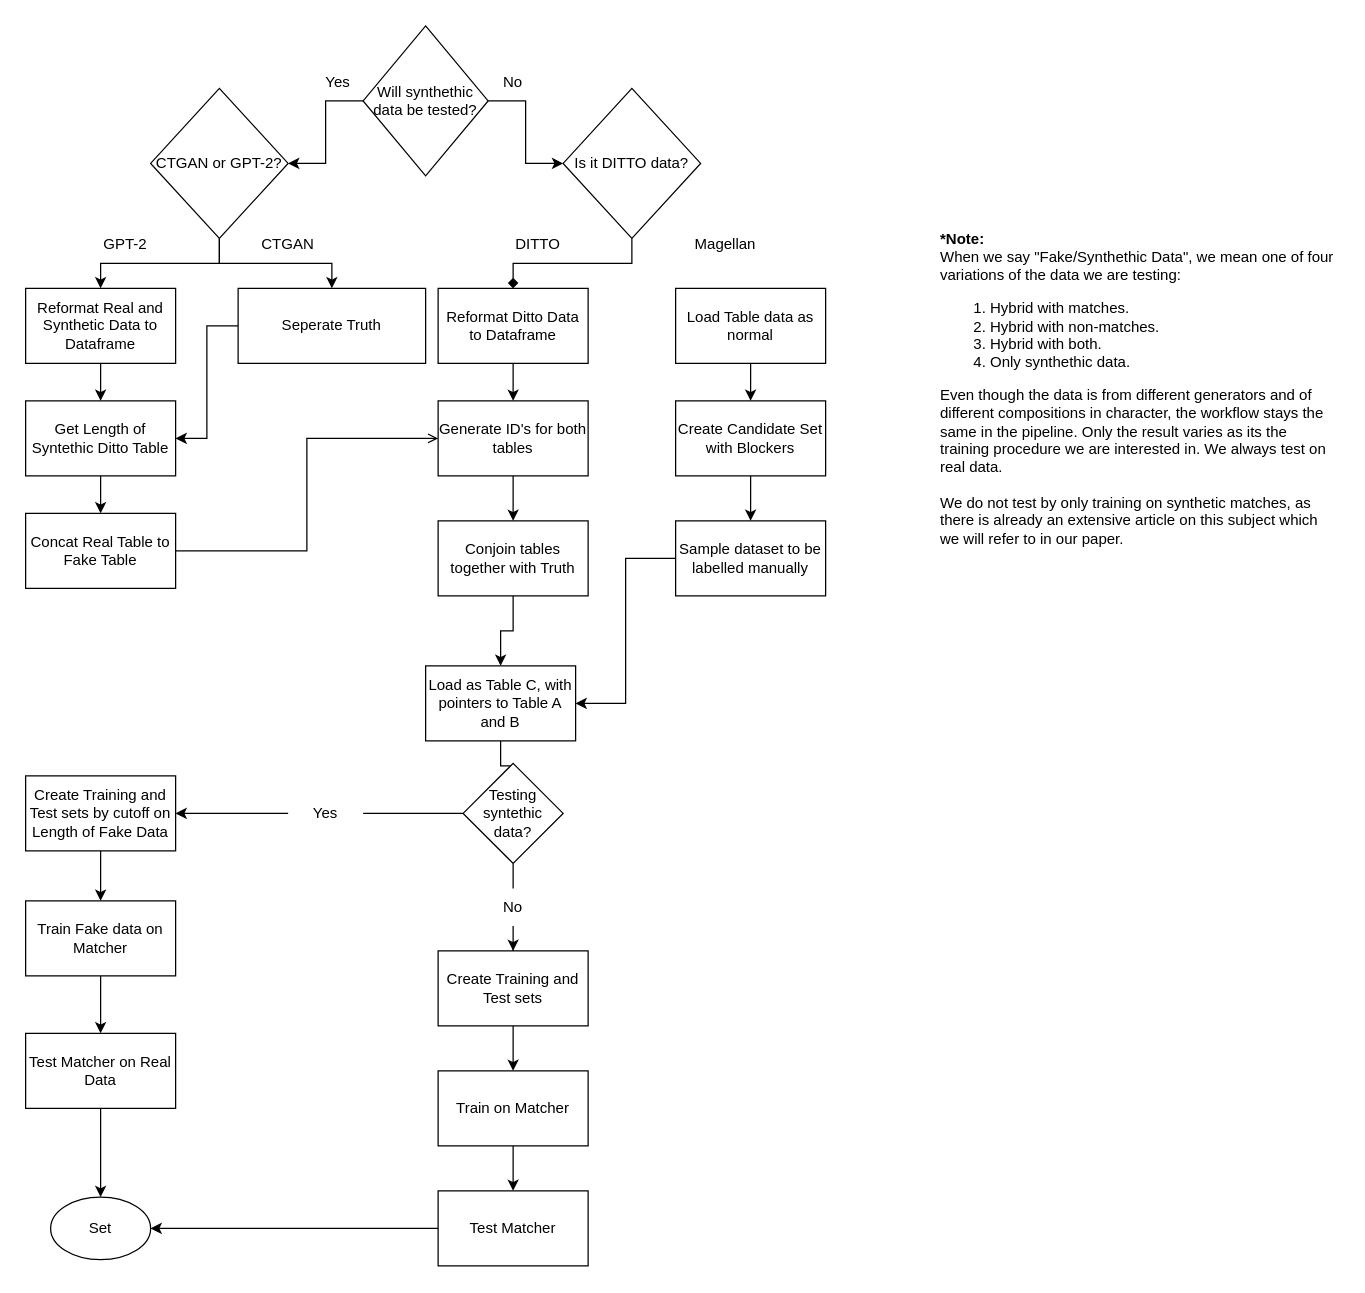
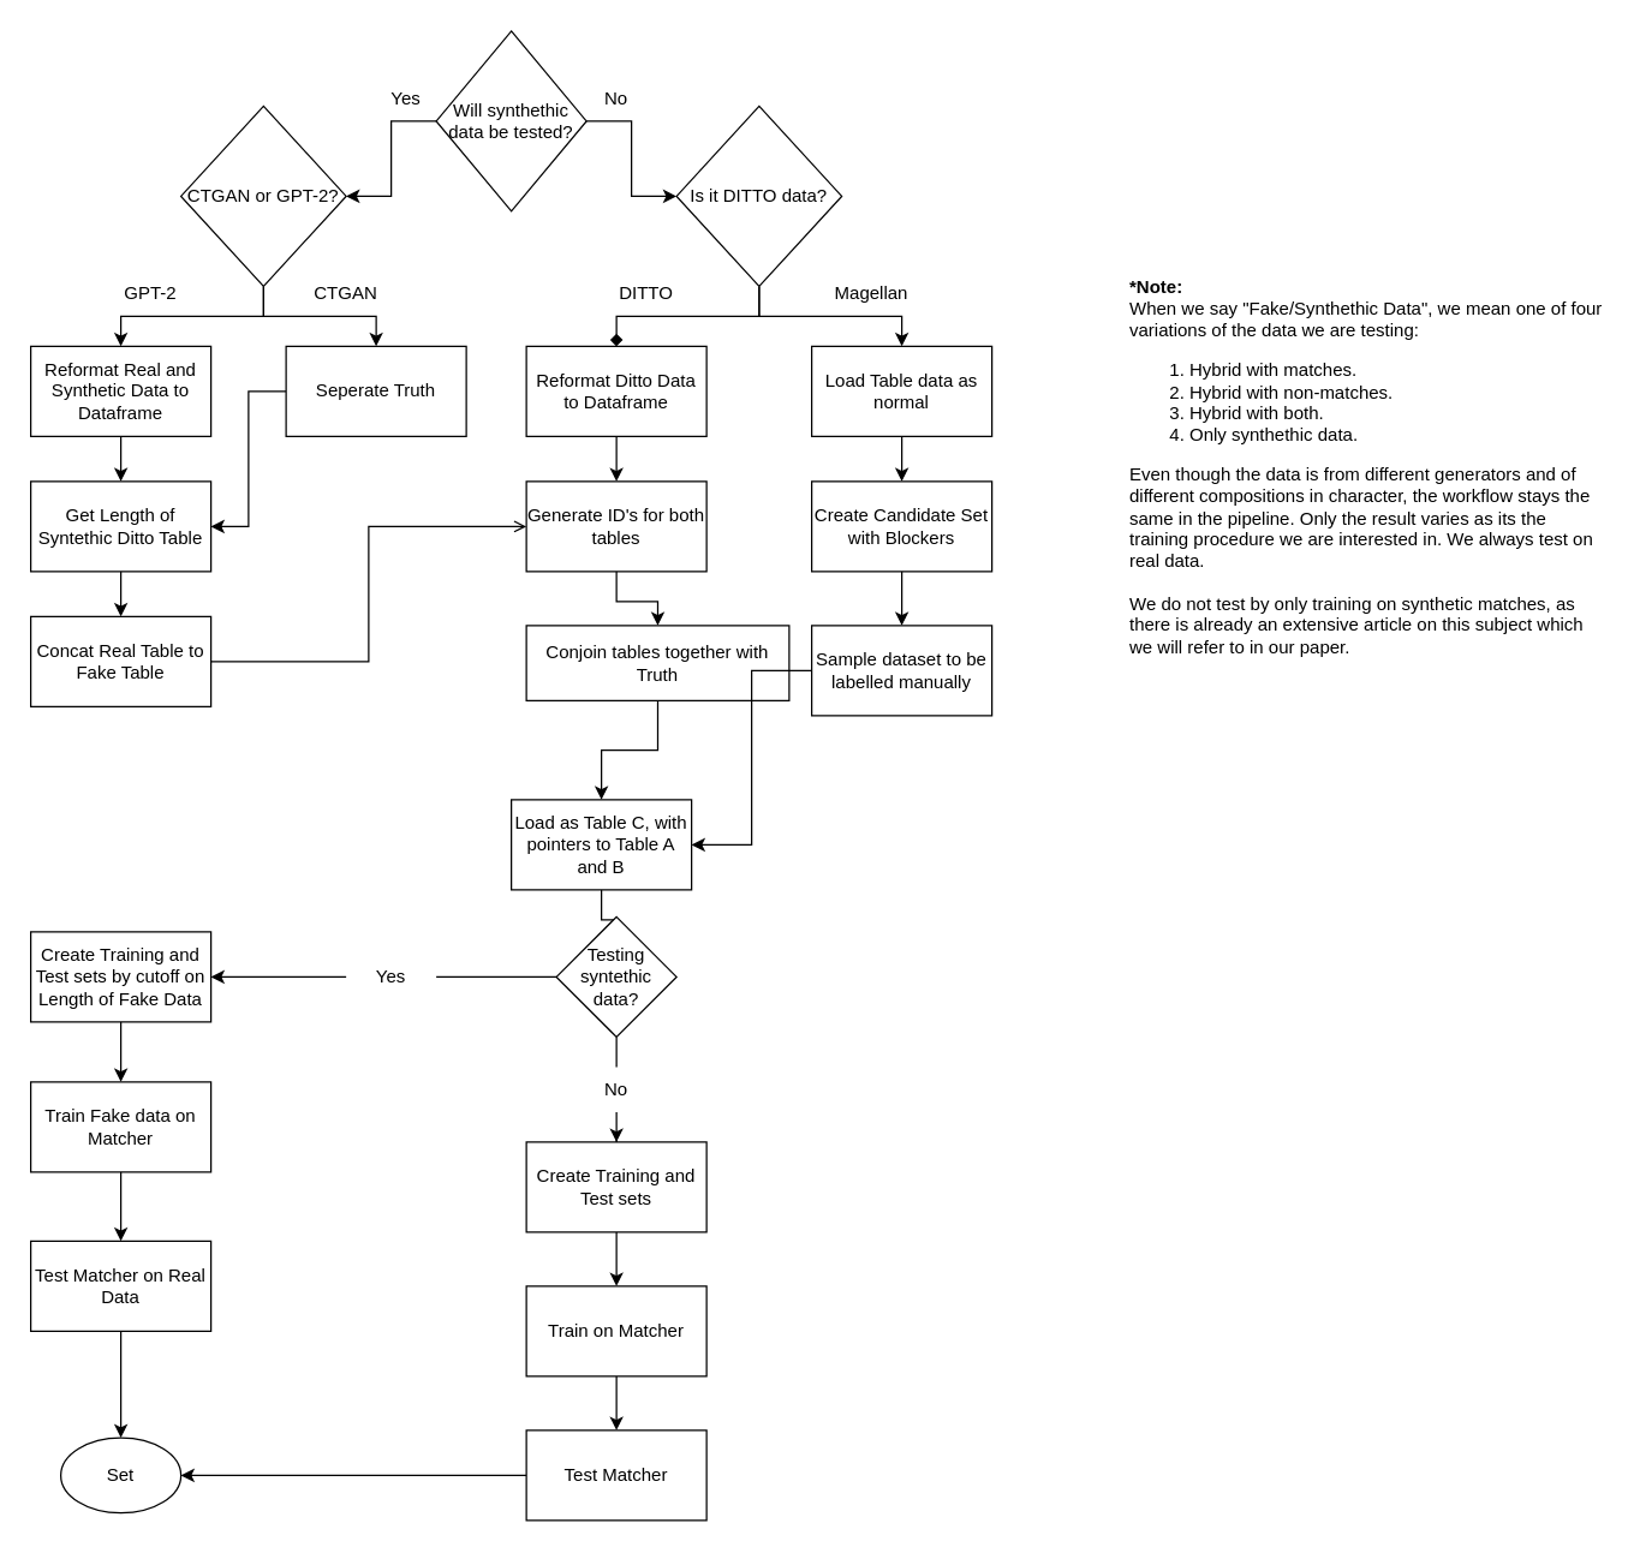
+ <mxCell id="6" style="edgeStyle=orthogonalEdgeStyle;rounded=0;orthogonalLoop=1;jettySize=auto;html=1;entryX=0.5;entryY=0;entryDx=0;entryDy=0;" parent="1" source="7" target="9" edge="1"><mxGeometry relative="1" as="geometry" /></mxCell>
- <mxCell id="47" value="Seperate Truth" style="whiteSpace=wrap;html=1;" parent="1" vertex="1"><mxGeometry x="190" y="230" width="150" height="60" as="geometry" /></mxCell>
+ <mxCell id="47" value="Seperate Truth" style="whiteSpace=wrap;html=1;" parent="1" vertex="1"><mxGeometry x="190" y="230" width="120" height="60" as="geometry" /></mxCell>
- <mxCell id="15" value="Conjoin tables together with Truth" style="whiteSpace=wrap;html=1;" parent="1" vertex="1"><mxGeometry x="350" y="416" width="120" height="60" as="geometry" /></mxCell>
+ <mxCell id="15" value="Conjoin tables together with Truth" style="whiteSpace=wrap;html=1;" parent="1" vertex="1"><mxGeometry x="350" y="416" width="175" height="50" as="geometry" /></mxCell>
